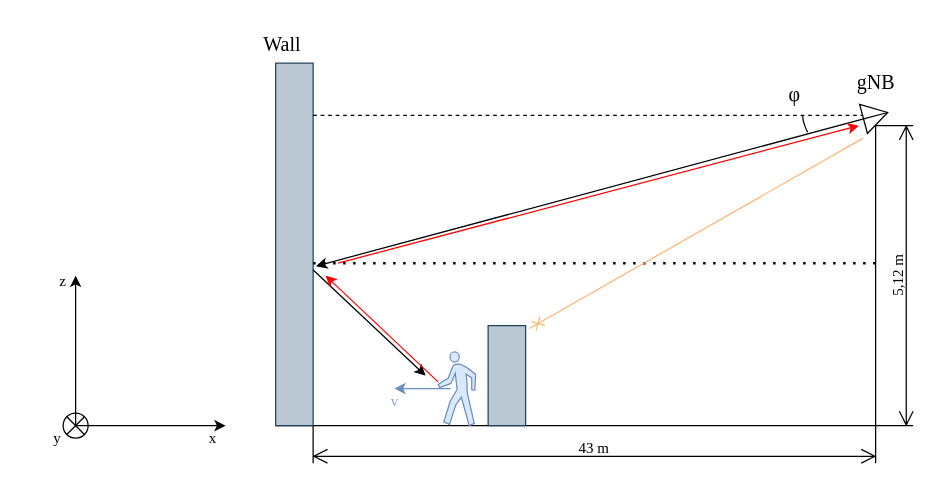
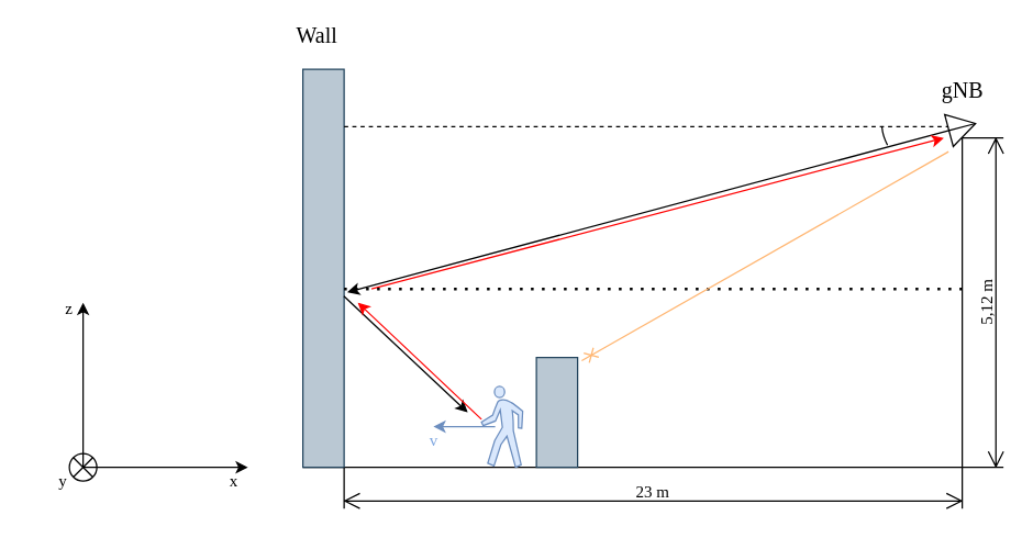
- <mxCell id="10" value="&lt;font face=&quot;LM Sans&quot;&gt;Wall&lt;/font&gt;" style="text;html=1;align=center;verticalAlign=middle;resizable=0;points=[];autosize=1;strokeColor=none;fillColor=none;fontSize=16;" parent="1" vertex="1"><mxGeometry x="200" y="20" width="50" height="30" as="geometry" /></mxCell>
+ <mxCell id="10" value="&lt;font face=&quot;LM Sans&quot;&gt;Wall&lt;/font&gt;" style="text;html=1;align=center;verticalAlign=middle;resizable=0;points=[];autosize=1;strokeColor=none;fillColor=none;fontSize=16;" parent="1" vertex="1"><mxGeometry x="205" y="10" width="50" height="30" as="geometry" /></mxCell>
- <mxCell id="21" value="&lt;font style=&quot;font-size: 16px;&quot; face=&quot;LM Sans&quot;&gt;φ&lt;/font&gt;" style="text;html=1;align=center;verticalAlign=middle;resizable=0;points=[];autosize=1;strokeColor=none;fillColor=none;fontSize=14;" parent="1" vertex="1"><mxGeometry x="620" y="60" width="30" height="30" as="geometry" /></mxCell>
- <mxCell id="27" value="&lt;font face=&quot;LM Sans&quot;&gt;43 m&lt;/font&gt;" style="shape=dimension;whiteSpace=wrap;html=1;align=center;points=[];verticalAlign=bottom;spacingBottom=3;labelBackgroundColor=none;" parent="1" vertex="1"><mxGeometry x="250" y="340" width="450" height="30" as="geometry" /></mxCell>
+ <mxCell id="27" value="&lt;font face=&quot;LM Sans&quot;&gt;23 m&lt;/font&gt;" style="shape=dimension;whiteSpace=wrap;html=1;align=center;points=[];verticalAlign=bottom;spacingBottom=3;labelBackgroundColor=none;" parent="1" vertex="1"><mxGeometry x="250" y="340" width="450" height="30" as="geometry" /></mxCell>
